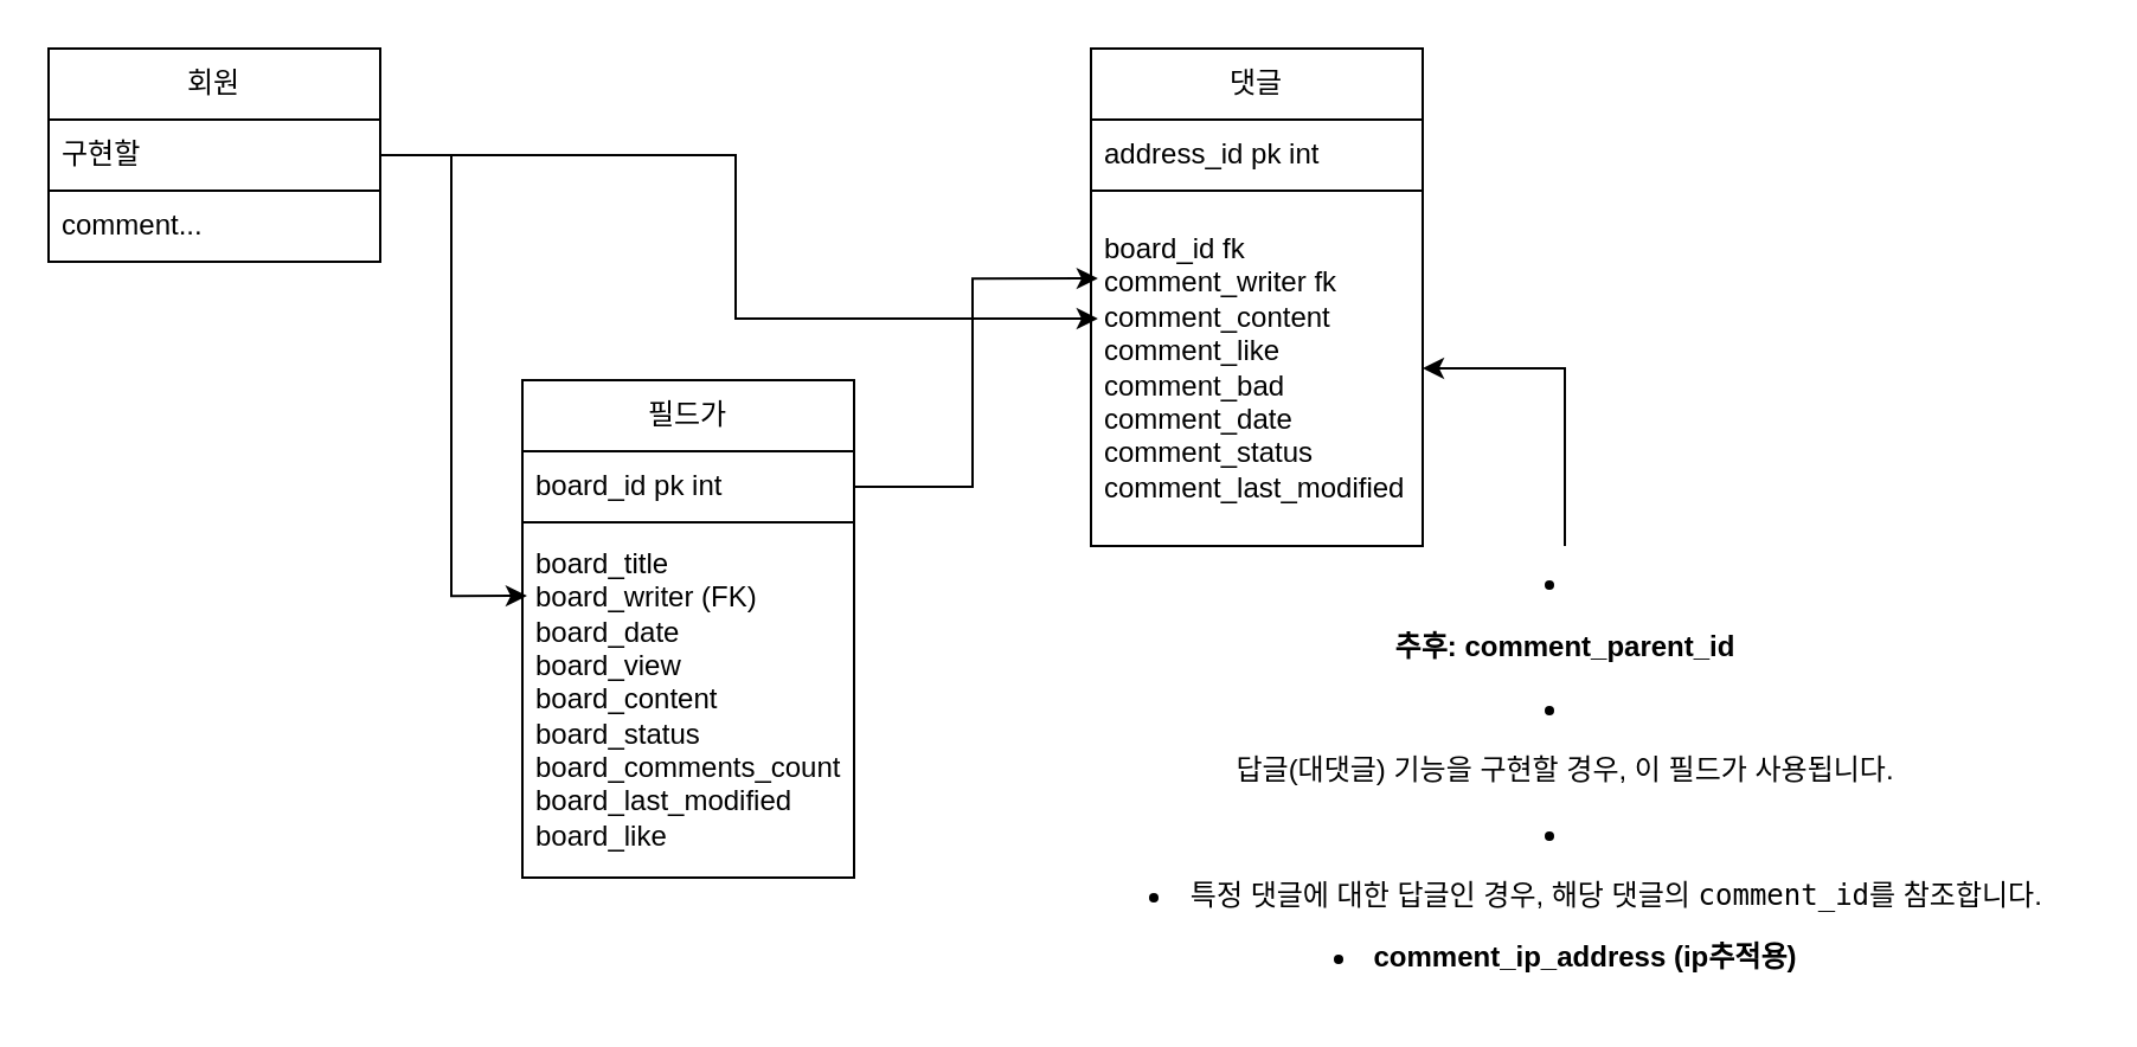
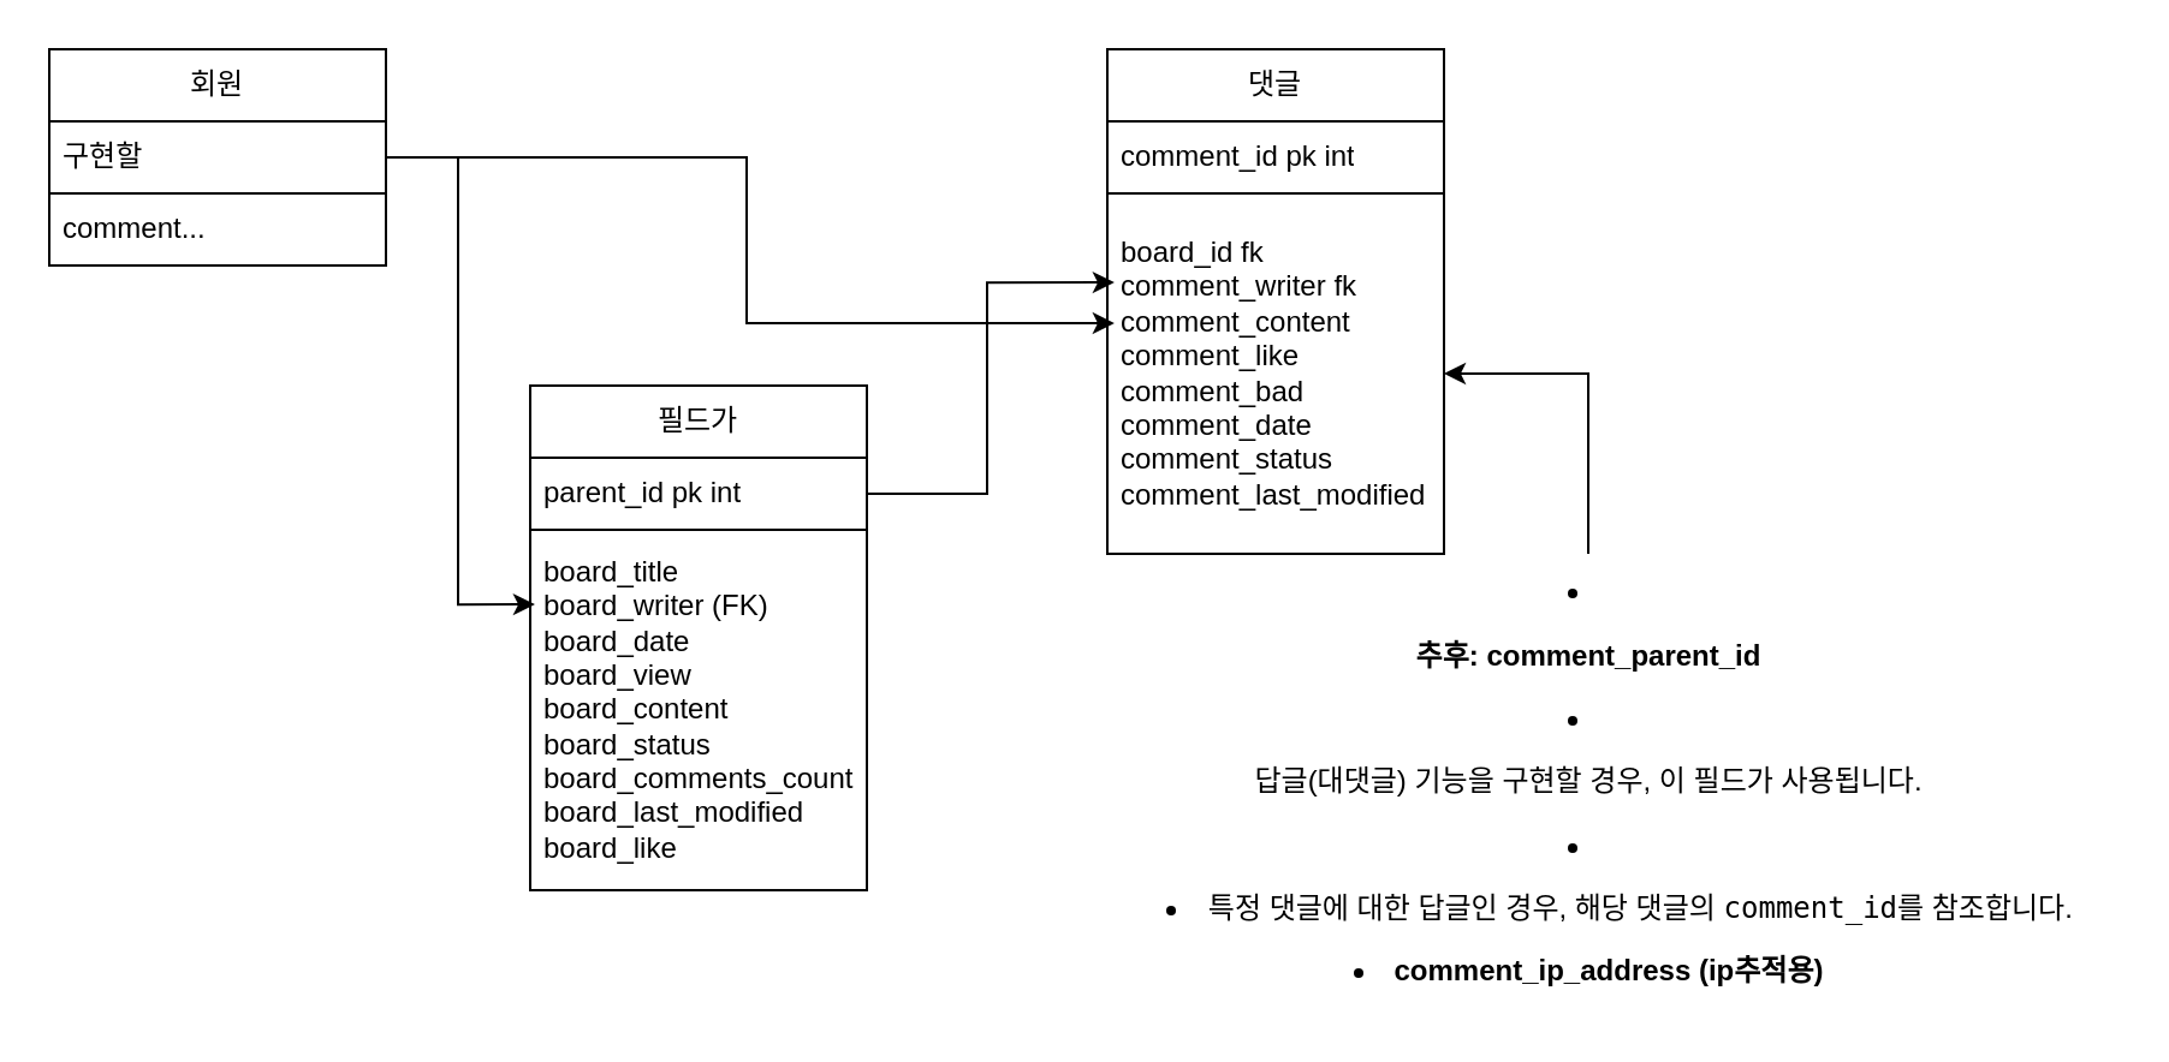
- <mxCell id="10" value="address_id pk int" style="text;strokeColor=default;fillColor=none;align=left;verticalAlign=middle;spacingLeft=4;spacingRight=4;overflow=hidden;points=[[0,0.5],[1,0.5]];portConstraint=eastwest;rotatable=0;whiteSpace=wrap;html=1;" vertex="1" parent="9"><mxGeometry y="30" width="140" height="30" as="geometry" /></mxCell>
+ <mxCell id="10" value="comment_id pk int" style="text;strokeColor=default;fillColor=none;align=left;verticalAlign=middle;spacingLeft=4;spacingRight=4;overflow=hidden;points=[[0,0.5],[1,0.5]];portConstraint=eastwest;rotatable=0;whiteSpace=wrap;html=1;" vertex="1" parent="9"><mxGeometry y="30" width="140" height="30" as="geometry" /></mxCell>
- <mxCell id="6" value="board_id pk int" style="text;strokeColor=default;fillColor=none;align=left;verticalAlign=middle;spacingLeft=4;spacingRight=4;overflow=hidden;points=[[0,0.5],[1,0.5]];portConstraint=eastwest;rotatable=0;whiteSpace=wrap;html=1;" vertex="1" parent="5"><mxGeometry y="30" width="140" height="30" as="geometry" /></mxCell>
+ <mxCell id="6" value="parent_id pk int" style="text;strokeColor=default;fillColor=none;align=left;verticalAlign=middle;spacingLeft=4;spacingRight=4;overflow=hidden;points=[[0,0.5],[1,0.5]];portConstraint=eastwest;rotatable=0;whiteSpace=wrap;html=1;" vertex="1" parent="5"><mxGeometry y="30" width="140" height="30" as="geometry" /></mxCell>
